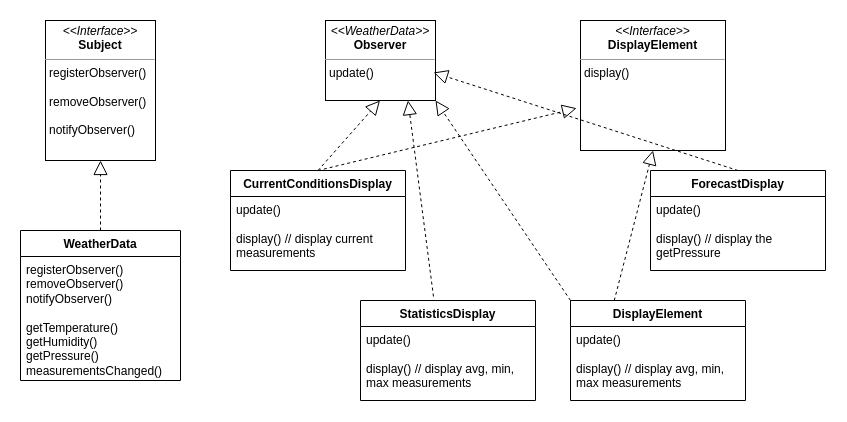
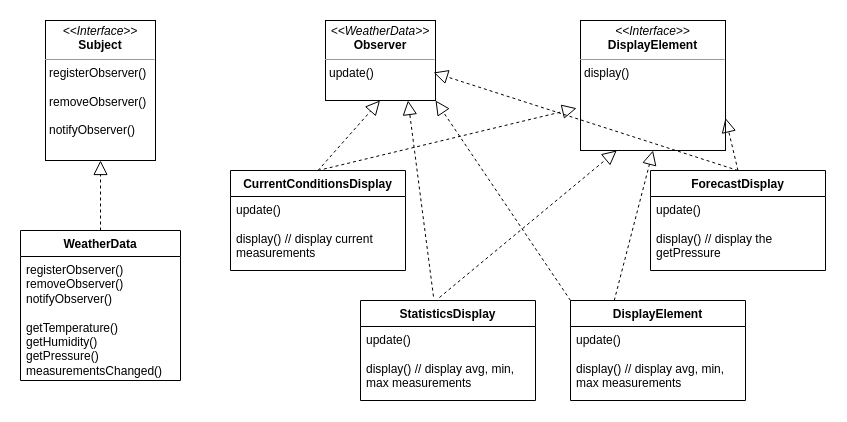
+ <mxCell id="18" value="" style="endArrow=block;dashed=1;endFill=0;endSize=12;html=1;rounded=0;entryX=1;entryY=0.75;entryDx=0;entryDy=0;exitX=0.5;exitY=0;exitDx=0;exitDy=0;" edge="1" parent="1" source="10" target="9"><mxGeometry width="160" relative="1" as="geometry"><mxPoint x="503" y="306" as="sourcePoint" /><mxPoint x="418" y="110" as="targetPoint" /></mxGeometry></mxCell>
+ <mxCell id="16" value="" style="endArrow=block;dashed=1;endFill=0;endSize=12;html=1;rounded=0;entryX=0.25;entryY=1;entryDx=0;entryDy=0;exitX=0.451;exitY=-0.03;exitDx=0;exitDy=0;exitPerimeter=0;" edge="1" parent="1" source="12" target="9"><mxGeometry width="160" relative="1" as="geometry"><mxPoint x="328" y="180" as="sourcePoint" /><mxPoint x="587" y="84" as="targetPoint" /></mxGeometry></mxCell>
